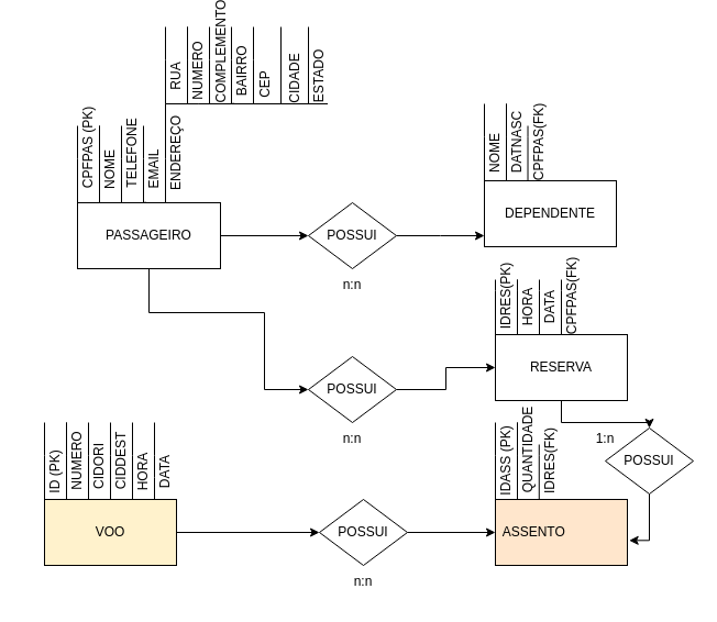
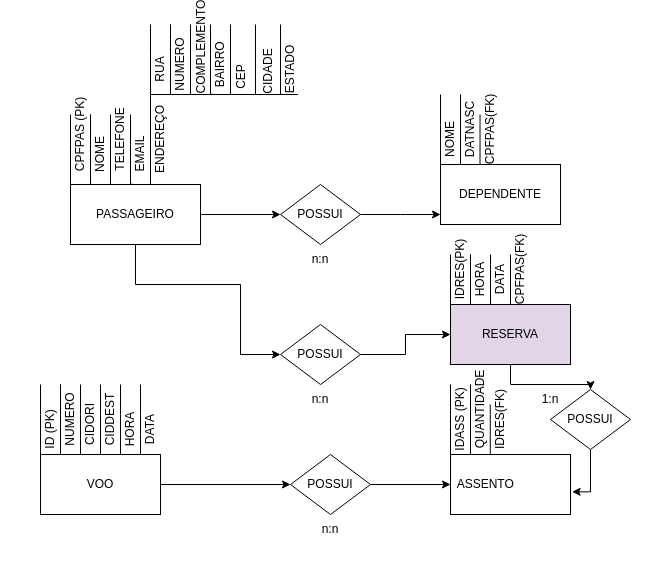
- <mxCell id="64" value="RESERVA" style="rounded=0;whiteSpace=wrap;html=1;" vertex="1" parent="1"><mxGeometry x="450" y="300" width="120" height="60" as="geometry" /></mxCell>
+ <mxCell id="64" value="RESERVA" style="rounded=0;whiteSpace=wrap;html=1;fillColor=#e1d5e7;" vertex="1" parent="1"><mxGeometry x="450" y="300" width="120" height="60" as="geometry" /></mxCell>
- <mxCell id="2" value="VOO" style="rounded=0;whiteSpace=wrap;html=1;fillColor=#fff2cc;" parent="1" vertex="1"><mxGeometry x="40" y="450" width="120" height="60" as="geometry" /></mxCell>
+ <mxCell id="2" value="VOO" style="rounded=0;whiteSpace=wrap;html=1;" parent="1" vertex="1"><mxGeometry x="40" y="450" width="120" height="60" as="geometry" /></mxCell>
- <mxCell id="3" value="ASSENTO&lt;span style=&quot;white-space: pre;&quot;&gt;&#09;&lt;/span&gt;&lt;span style=&quot;white-space: pre;&quot;&gt;&#09;&lt;/span&gt;" style="rounded=0;whiteSpace=wrap;html=1;fillColor=#ffe6cc;" parent="1" vertex="1"><mxGeometry x="450" y="450" width="120" height="60" as="geometry" /></mxCell>
+ <mxCell id="3" value="ASSENTO&lt;span style=&quot;white-space: pre;&quot;&gt;&#09;&lt;/span&gt;&lt;span style=&quot;white-space: pre;&quot;&gt;&#09;&lt;/span&gt;" style="rounded=0;whiteSpace=wrap;html=1;" parent="1" vertex="1"><mxGeometry x="450" y="450" width="120" height="60" as="geometry" /></mxCell>
